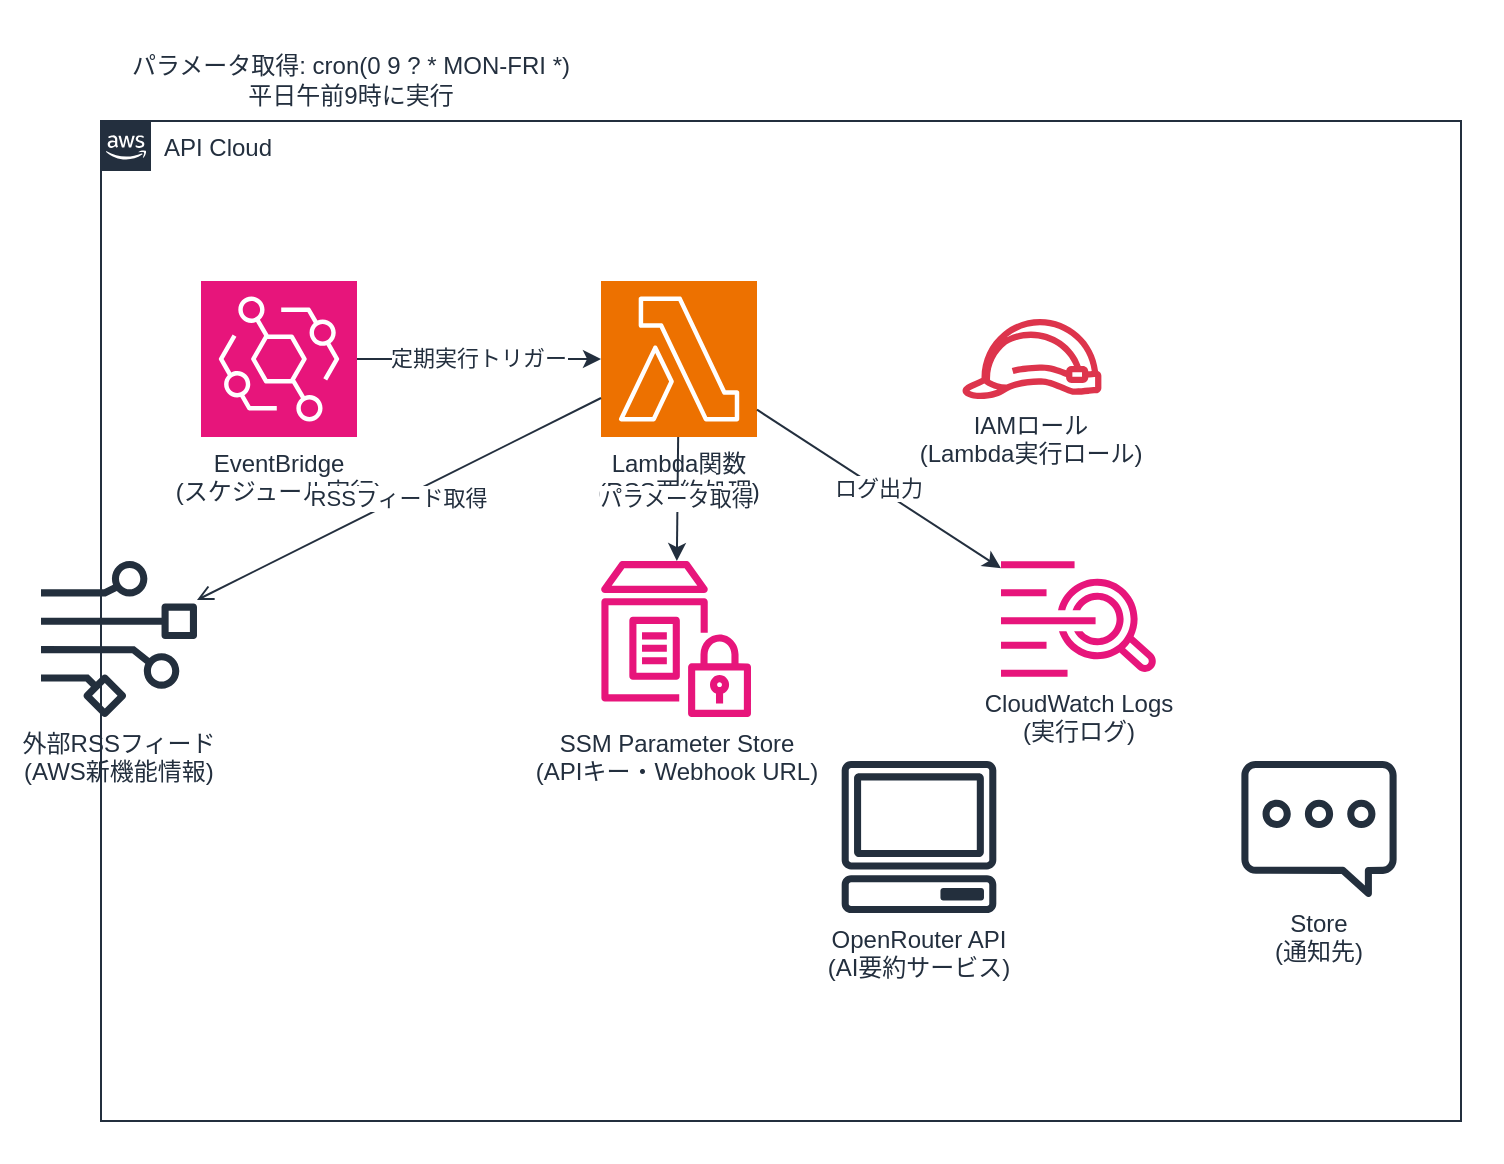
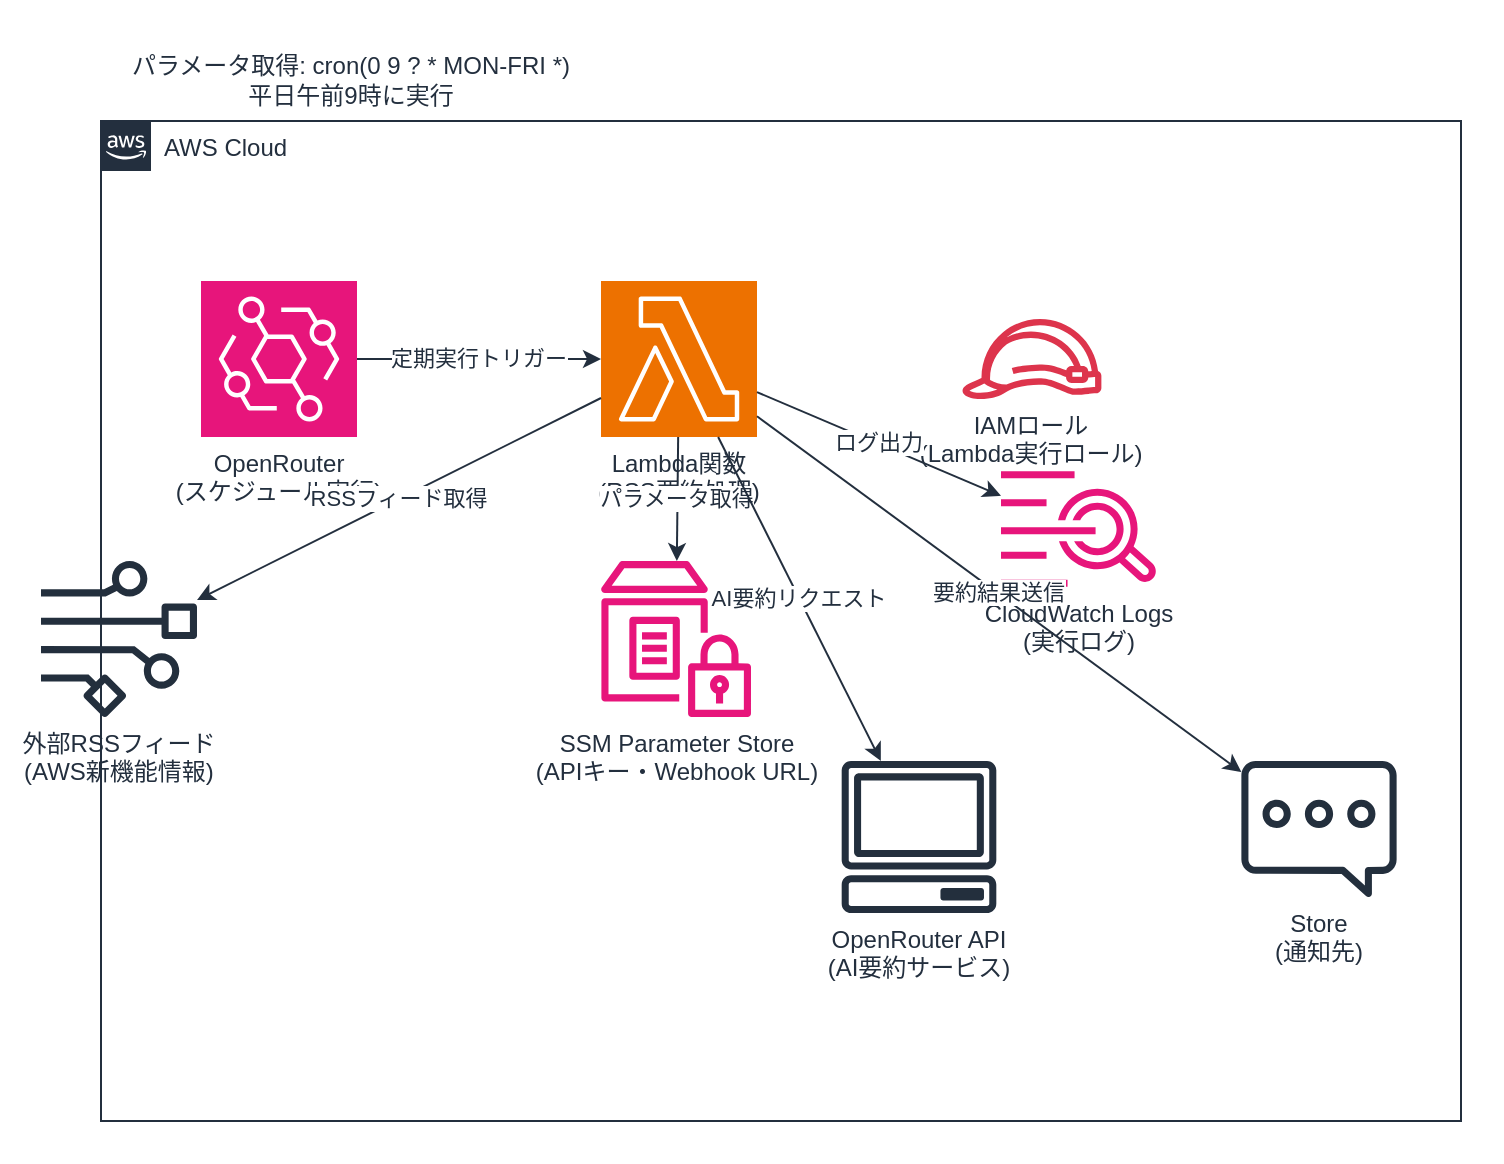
- <mxCell id="2" value="API Cloud" style="points=[[0,0],[0.25,0],[0.5,0],[0.75,0],[1,0],[1,0.25],[1,0.5],[1,0.75],[1,1],[0.75,1],[0.5,1],[0.25,1],[0,1],[0,0.75],[0,0.5],[0,0.25]];outlineConnect=0;gradientColor=none;html=1;whiteSpace=wrap;fontSize=12;fontStyle=0;container=1;pointerEvents=0;collapsible=0;recursiveResize=0;shape=mxgraph.aws4.group;grIcon=mxgraph.aws4.group_aws_cloud_alt;strokeColor=#232F3E;fillColor=none;verticalAlign=top;align=left;spacingLeft=30;fontColor=#232F3E;dashed=0;" vertex="1" parent="1"><mxGeometry x="50" y="60" width="680" height="500" as="geometry" /></mxCell>
+ <mxCell id="2" value="AWS Cloud" style="points=[[0,0],[0.25,0],[0.5,0],[0.75,0],[1,0],[1,0.25],[1,0.5],[1,0.75],[1,1],[0.75,1],[0.5,1],[0.25,1],[0,1],[0,0.75],[0,0.5],[0,0.25]];outlineConnect=0;gradientColor=none;html=1;whiteSpace=wrap;fontSize=12;fontStyle=0;container=1;pointerEvents=0;collapsible=0;recursiveResize=0;shape=mxgraph.aws4.group;grIcon=mxgraph.aws4.group_aws_cloud_alt;strokeColor=#232F3E;fillColor=none;verticalAlign=top;align=left;spacingLeft=30;fontColor=#232F3E;dashed=0;" vertex="1" parent="1"><mxGeometry x="50" y="60" width="680" height="500" as="geometry" /></mxCell>
- <mxCell id="3" value="EventBridge&#10;(スケジュール実行)" style="sketch=0;points=[[0,0,0],[0.25,0,0],[0.5,0,0],[0.75,0,0],[1,0,0],[0,1,0],[0.25,1,0],[0.5,1,0],[0.75,1,0],[1,1,0],[0,0.25,0],[0,0.5,0],[0,0.75,0],[1,0.25,0],[1,0.5,0],[1,0.75,0]];outlineConnect=0;fontColor=#232F3E;fillColor=#E7157B;strokeColor=#ffffff;dashed=0;verticalLabelPosition=bottom;verticalAlign=top;align=center;html=1;fontSize=12;fontStyle=0;aspect=fixed;shape=mxgraph.aws4.resourceIcon;resIcon=mxgraph.aws4.eventbridge;" vertex="1" parent="2"><mxGeometry x="50" y="80" width="78" height="78" as="geometry" /></mxCell>
+ <mxCell id="3" value="OpenRouter&#10;(スケジュール実行)" style="sketch=0;points=[[0,0,0],[0.25,0,0],[0.5,0,0],[0.75,0,0],[1,0,0],[0,1,0],[0.25,1,0],[0.5,1,0],[0.75,1,0],[1,1,0],[0,0.25,0],[0,0.5,0],[0,0.75,0],[1,0.25,0],[1,0.5,0],[1,0.75,0]];outlineConnect=0;fontColor=#232F3E;fillColor=#E7157B;strokeColor=#ffffff;dashed=0;verticalLabelPosition=bottom;verticalAlign=top;align=center;html=1;fontSize=12;fontStyle=0;aspect=fixed;shape=mxgraph.aws4.resourceIcon;resIcon=mxgraph.aws4.eventbridge;" vertex="1" parent="2"><mxGeometry x="50" y="80" width="78" height="78" as="geometry" /></mxCell>
+ <mxCell id="15" value="AI要約リクエスト" style="endArrow=classic;html=1;rounded=0;fontColor=#232F3E;strokeColor=#232F3E;" edge="1" parent="1" source="4" target="9"><mxGeometry width="50" height="50" relative="1" as="geometry"><mxPoint x="370" y="280" as="sourcePoint" /><mxPoint x="420" y="230" as="targetPoint" /></mxGeometry></mxCell>
+ <mxCell id="16" value="要約結果送信" style="endArrow=classic;html=1;rounded=0;fontColor=#232F3E;strokeColor=#232F3E;" edge="1" parent="1" source="4" target="10"><mxGeometry width="50" height="50" relative="1" as="geometry"><mxPoint x="470" y="280" as="sourcePoint" /><mxPoint x="520" y="230" as="targetPoint" /></mxGeometry></mxCell>
- <mxCell id="14" value="RSSフィード取得" style="endArrow=open;html=1;rounded=0;fontColor=#232F3E;strokeColor=#232F3E;" edge="1" parent="1" source="4" target="8"><mxGeometry width="50" height="50" relative="1" as="geometry"><mxPoint x="220" y="280" as="sourcePoint" /><mxPoint x="270" y="230" as="targetPoint" /></mxGeometry></mxCell>
+ <mxCell id="14" value="RSSフィード取得" style="endArrow=classic;html=1;rounded=0;fontColor=#232F3E;strokeColor=#232F3E;" edge="1" parent="1" source="4" target="8"><mxGeometry width="50" height="50" relative="1" as="geometry"><mxPoint x="220" y="280" as="sourcePoint" /><mxPoint x="270" y="230" as="targetPoint" /></mxGeometry></mxCell>
- <mxCell id="7" value="CloudWatch Logs&#10;(実行ログ)" style="sketch=0;outlineConnect=0;fontColor=#232F3E;gradientColor=none;fillColor=#E7157B;strokeColor=none;dashed=0;verticalLabelPosition=bottom;verticalAlign=top;align=center;html=1;fontSize=12;fontStyle=0;aspect=fixed;pointerEvents=1;shape=mxgraph.aws4.cloudwatch_logs;" vertex="1" parent="2"><mxGeometry x="450" y="220" width="78" height="58" as="geometry" /></mxCell>
+ <mxCell id="7" value="CloudWatch Logs&#10;(実行ログ)" style="sketch=0;outlineConnect=0;fontColor=#232F3E;gradientColor=none;fillColor=#E7157B;strokeColor=none;dashed=0;verticalLabelPosition=bottom;verticalAlign=top;align=center;html=1;fontSize=12;fontStyle=0;aspect=fixed;pointerEvents=1;shape=mxgraph.aws4.cloudwatch_logs;" vertex="1" parent="2"><mxGeometry x="450" y="175" width="78" height="58" as="geometry" /></mxCell>
